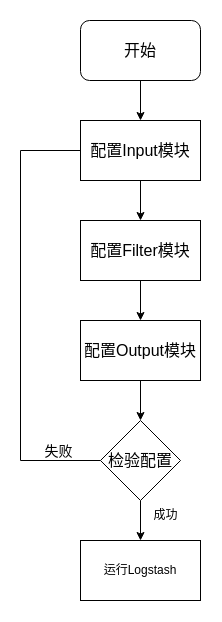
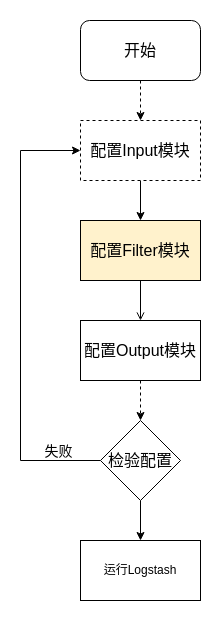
- <mxCell id="2" style="edgeStyle=orthogonalEdgeStyle;rounded=0;orthogonalLoop=1;jettySize=auto;html=1;entryX=0.5;entryY=0;entryDx=0;entryDy=0;" edge="1" parent="1" source="3" target="5"><mxGeometry relative="1" as="geometry" /></mxCell>
+ <mxCell id="2" style="edgeStyle=orthogonalEdgeStyle;rounded=0;orthogonalLoop=1;jettySize=auto;html=1;entryX=0.5;entryY=0;entryDx=0;entryDy=0;dashed=1;" edge="1" parent="1" source="3" target="5"><mxGeometry relative="1" as="geometry" /></mxCell>
- <mxCell id="11" style="edgeStyle=orthogonalEdgeStyle;rounded=0;orthogonalLoop=1;jettySize=auto;html=1;entryX=0;entryY=0.5;entryDx=0;entryDy=0;exitX=0;exitY=0.5;exitDx=0;exitDy=0;endArrow=none;" edge="1" parent="1" source="14" target="5"><mxGeometry relative="1" as="geometry"><mxPoint x="60.059" y="460.059" as="sourcePoint" /><mxPoint x="40" y="150" as="targetPoint" /><Array as="points"><mxPoint x="20" y="460" /><mxPoint x="20" y="150" /></Array></mxGeometry></mxCell>
+ <mxCell id="11" style="edgeStyle=orthogonalEdgeStyle;rounded=0;orthogonalLoop=1;jettySize=auto;html=1;entryX=0;entryY=0.5;entryDx=0;entryDy=0;exitX=0;exitY=0.5;exitDx=0;exitDy=0;" edge="1" parent="1" source="14" target="5"><mxGeometry relative="1" as="geometry"><mxPoint x="60.059" y="460.059" as="sourcePoint" /><mxPoint x="40" y="150" as="targetPoint" /><Array as="points"><mxPoint x="20" y="460" /><mxPoint x="20" y="150" /></Array></mxGeometry></mxCell>
- <mxCell id="5" value="&lt;font style=&quot;font-size: 16px;&quot;&gt;配置Input模块&lt;/font&gt;" style="rounded=0;whiteSpace=wrap;html=1;" vertex="1" parent="1"><mxGeometry x="80" y="120" width="120" height="60" as="geometry" /></mxCell>
+ <mxCell id="5" value="&lt;font style=&quot;font-size: 16px;&quot;&gt;配置Input模块&lt;/font&gt;" style="rounded=0;whiteSpace=wrap;html=1;dashed=1;" vertex="1" parent="1"><mxGeometry x="80" y="120" width="120" height="60" as="geometry" /></mxCell>
- <mxCell id="7" value="&lt;font style=&quot;font-size: 16px;&quot;&gt;配置Filter模块&lt;/font&gt;" style="rounded=0;whiteSpace=wrap;html=1;" vertex="1" parent="1"><mxGeometry x="80" y="220" width="120" height="60" as="geometry" /></mxCell>
+ <mxCell id="7" value="&lt;font style=&quot;font-size: 16px;&quot;&gt;配置Filter模块&lt;/font&gt;" style="rounded=0;whiteSpace=wrap;html=1;fillColor=#fff2cc;" vertex="1" parent="1"><mxGeometry x="80" y="220" width="120" height="60" as="geometry" /></mxCell>
- <mxCell id="6" style="edgeStyle=orthogonalEdgeStyle;rounded=0;orthogonalLoop=1;jettySize=auto;html=1;entryX=0.5;entryY=0;entryDx=0;entryDy=0;" edge="1" parent="1" source="7" target="10"><mxGeometry relative="1" as="geometry" /></mxCell>
+ <mxCell id="6" style="edgeStyle=orthogonalEdgeStyle;rounded=0;orthogonalLoop=1;jettySize=auto;html=1;entryX=0.5;entryY=0;entryDx=0;entryDy=0;endArrow=open;" edge="1" parent="1" source="7" target="10"><mxGeometry relative="1" as="geometry" /></mxCell>
- <mxCell id="9" style="edgeStyle=orthogonalEdgeStyle;rounded=0;orthogonalLoop=1;jettySize=auto;html=1;entryX=0.5;entryY=0;entryDx=0;entryDy=0;" edge="1" parent="1" source="10" target="14"><mxGeometry relative="1" as="geometry" /></mxCell>
+ <mxCell id="9" style="edgeStyle=orthogonalEdgeStyle;rounded=0;orthogonalLoop=1;jettySize=auto;html=1;entryX=0.5;entryY=0;entryDx=0;entryDy=0;dashed=1;" edge="1" parent="1" source="10" target="14"><mxGeometry relative="1" as="geometry" /></mxCell>
- <mxCell id="16" value="成功" style="text;html=1;align=center;verticalAlign=middle;resizable=0;points=[];autosize=1;strokeColor=none;fillColor=none;" vertex="1" parent="1"><mxGeometry x="140" y="500" width="50" height="30" as="geometry" /></mxCell>
